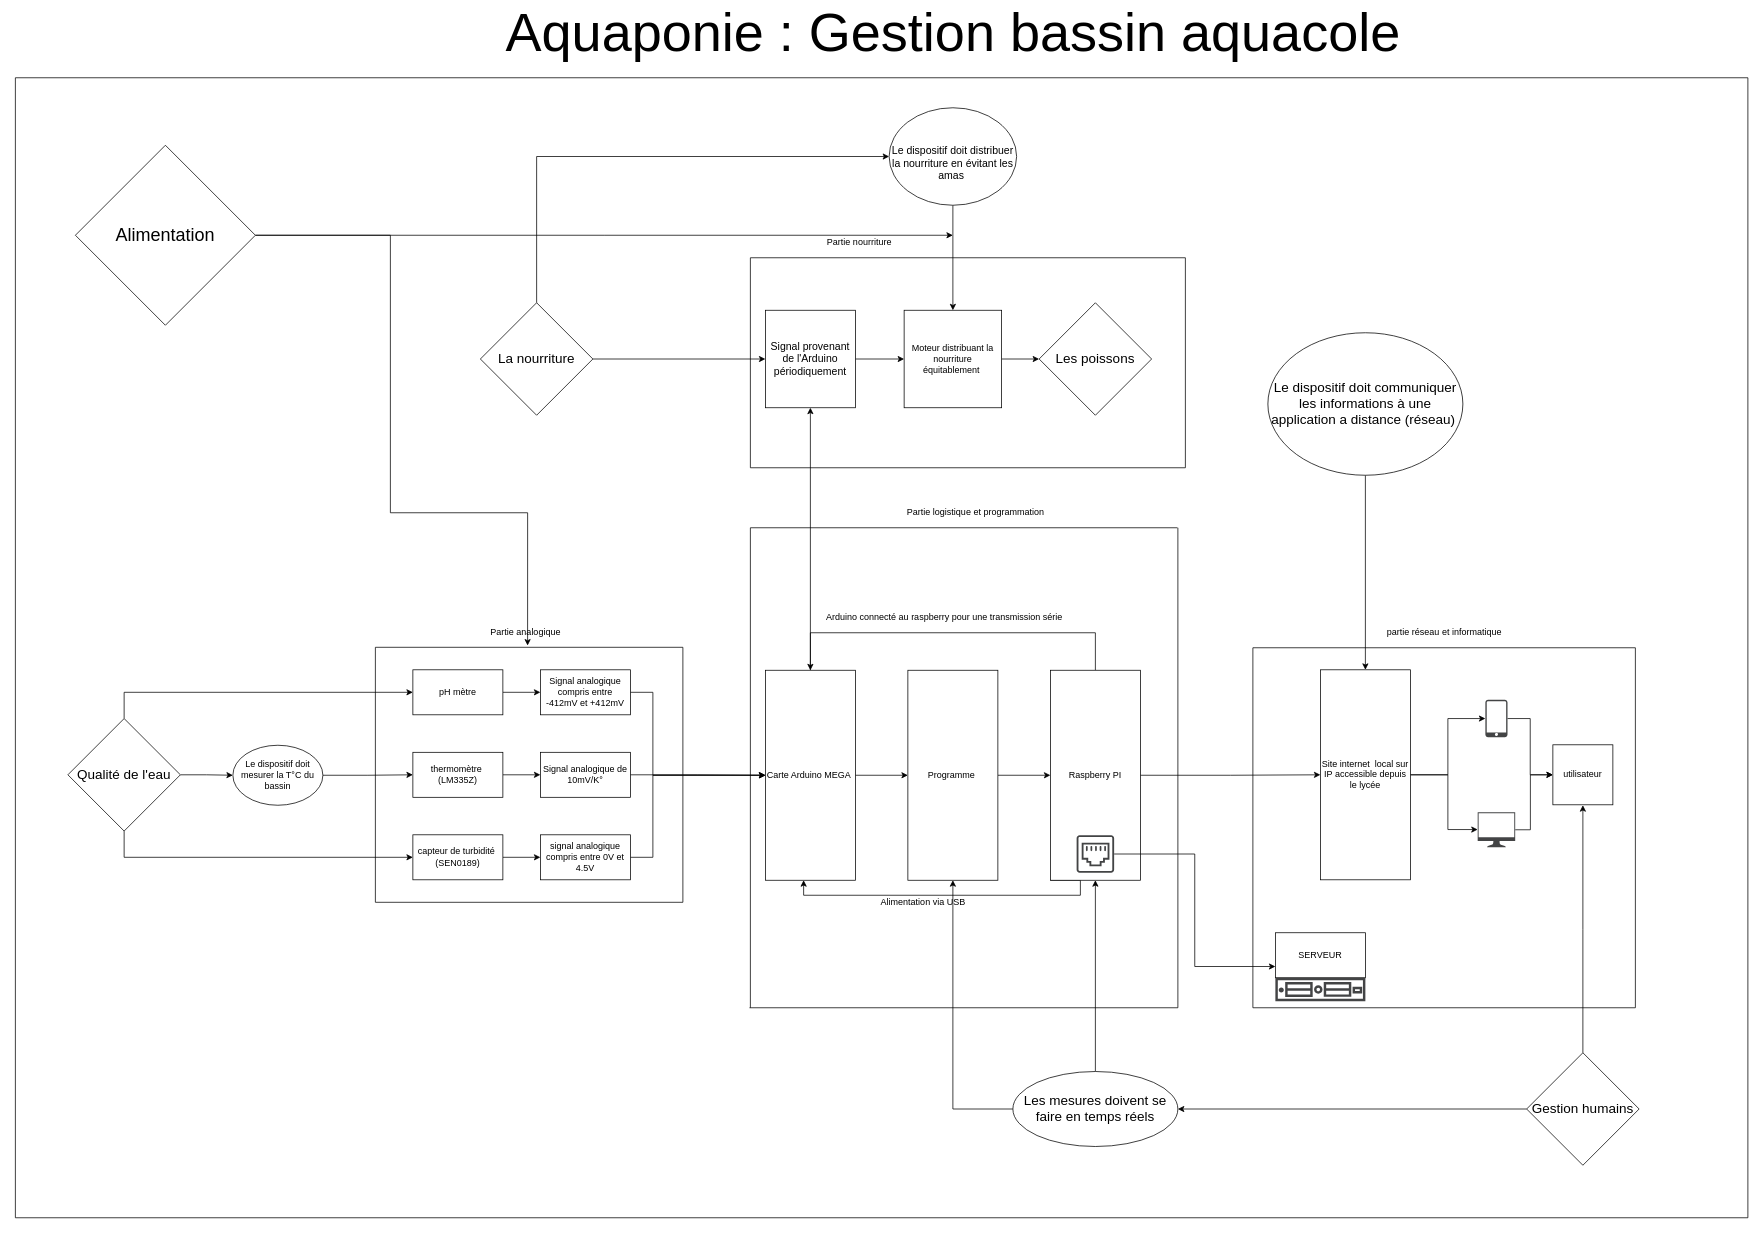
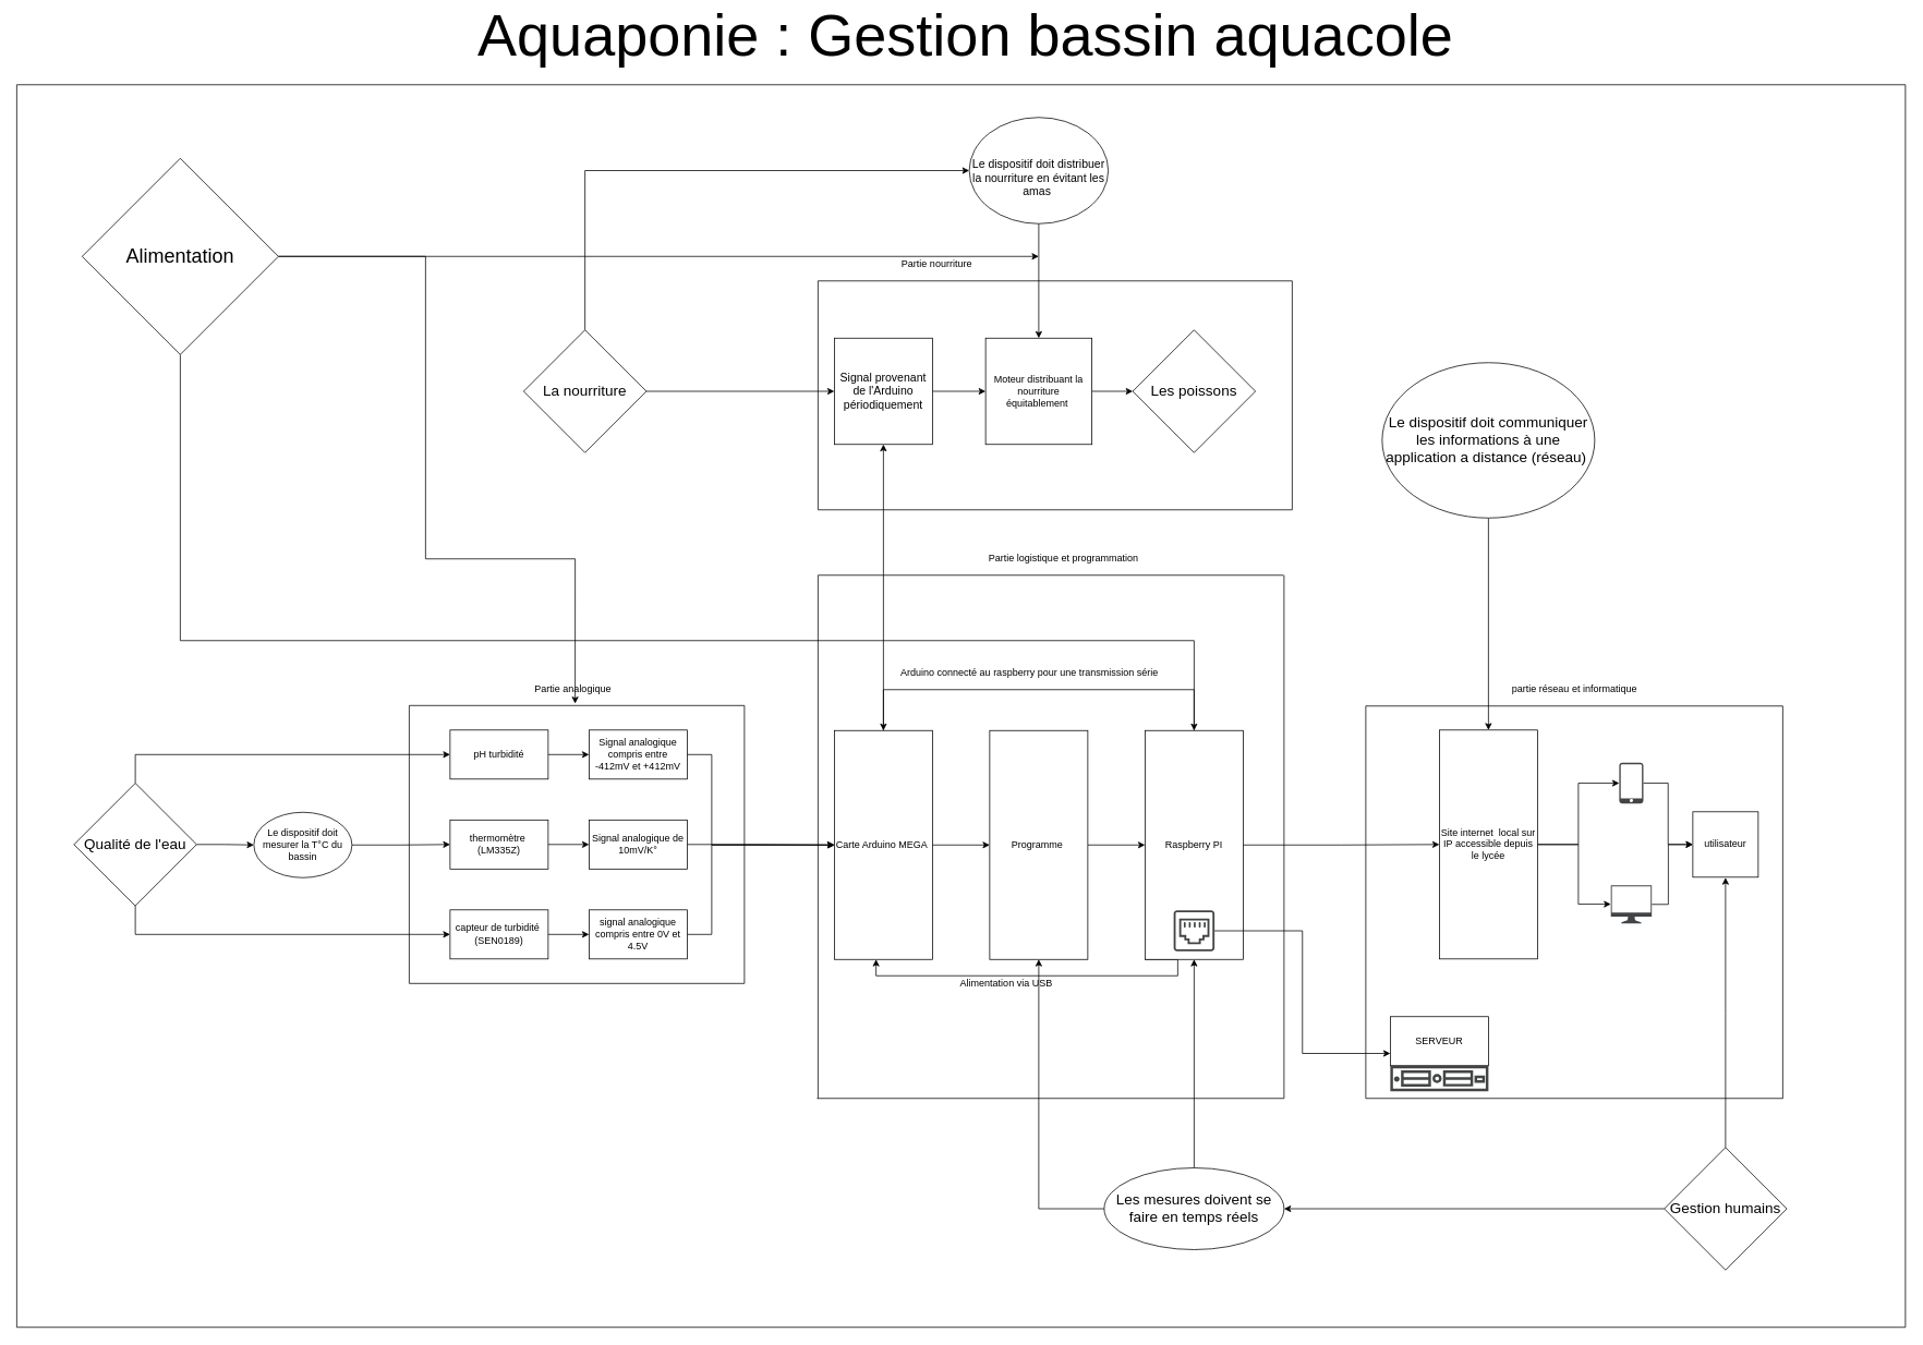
- <mxCell id="85" value="&lt;font style=&quot;font-size: 72px&quot;&gt;Aquaponie : Gestion bassin aquacole&lt;/font&gt;" style="text;html=1;align=center;verticalAlign=middle;resizable=0;points=[];autosize=1;" vertex="1" parent="1"><mxGeometry x="665" y="20" width="1210" height="40" as="geometry" /></mxCell>
+ <mxCell id="85" value="&lt;font style=&quot;font-size: 72px&quot;&gt;Aquaponie : Gestion bassin aquacole&lt;/font&gt;" style="text;html=1;align=center;verticalAlign=middle;resizable=0;points=[];autosize=1;" vertex="1" parent="1"><mxGeometry x="575" y="20" width="1210" height="40" as="geometry" /></mxCell>
+ <mxCell id="88" style="edgeStyle=orthogonalEdgeStyle;rounded=0;orthogonalLoop=1;jettySize=auto;html=1;entryX=0.5;entryY=0;entryDx=0;entryDy=0;" edge="1" parent="1" source="89" target="22"><mxGeometry relative="1" as="geometry"><Array as="points"><mxPoint x="220" y="780" /><mxPoint x="1460" y="780" /></Array></mxGeometry></mxCell>
- <mxCell id="3" value="pH mètre" style="rounded=0;whiteSpace=wrap;html=1;" parent="1" vertex="1"><mxGeometry x="550" y="889.41" width="120" height="60" as="geometry" /></mxCell>
+ <mxCell id="3" value="pH turbidité" style="rounded=0;whiteSpace=wrap;html=1;" parent="1" vertex="1"><mxGeometry x="550" y="889.41" width="120" height="60" as="geometry" /></mxCell>
